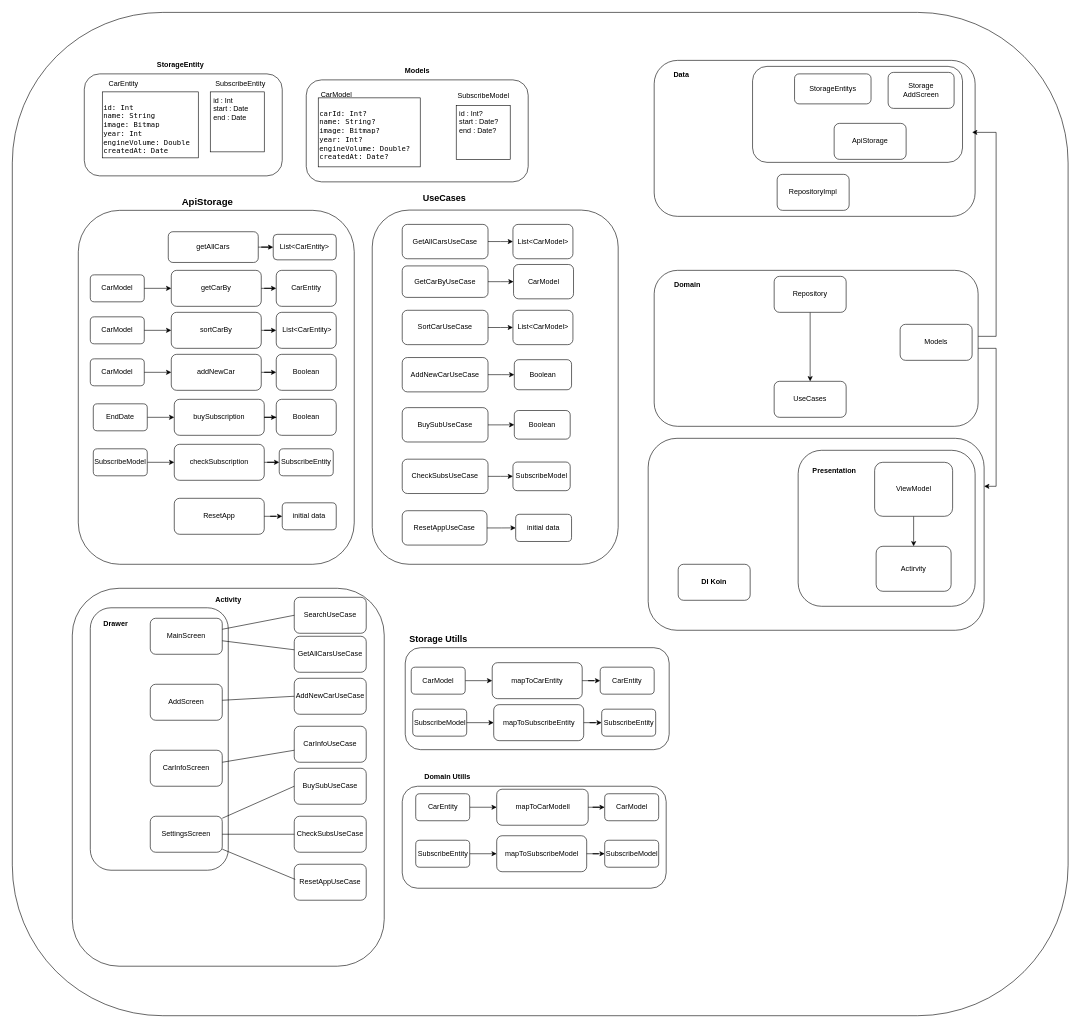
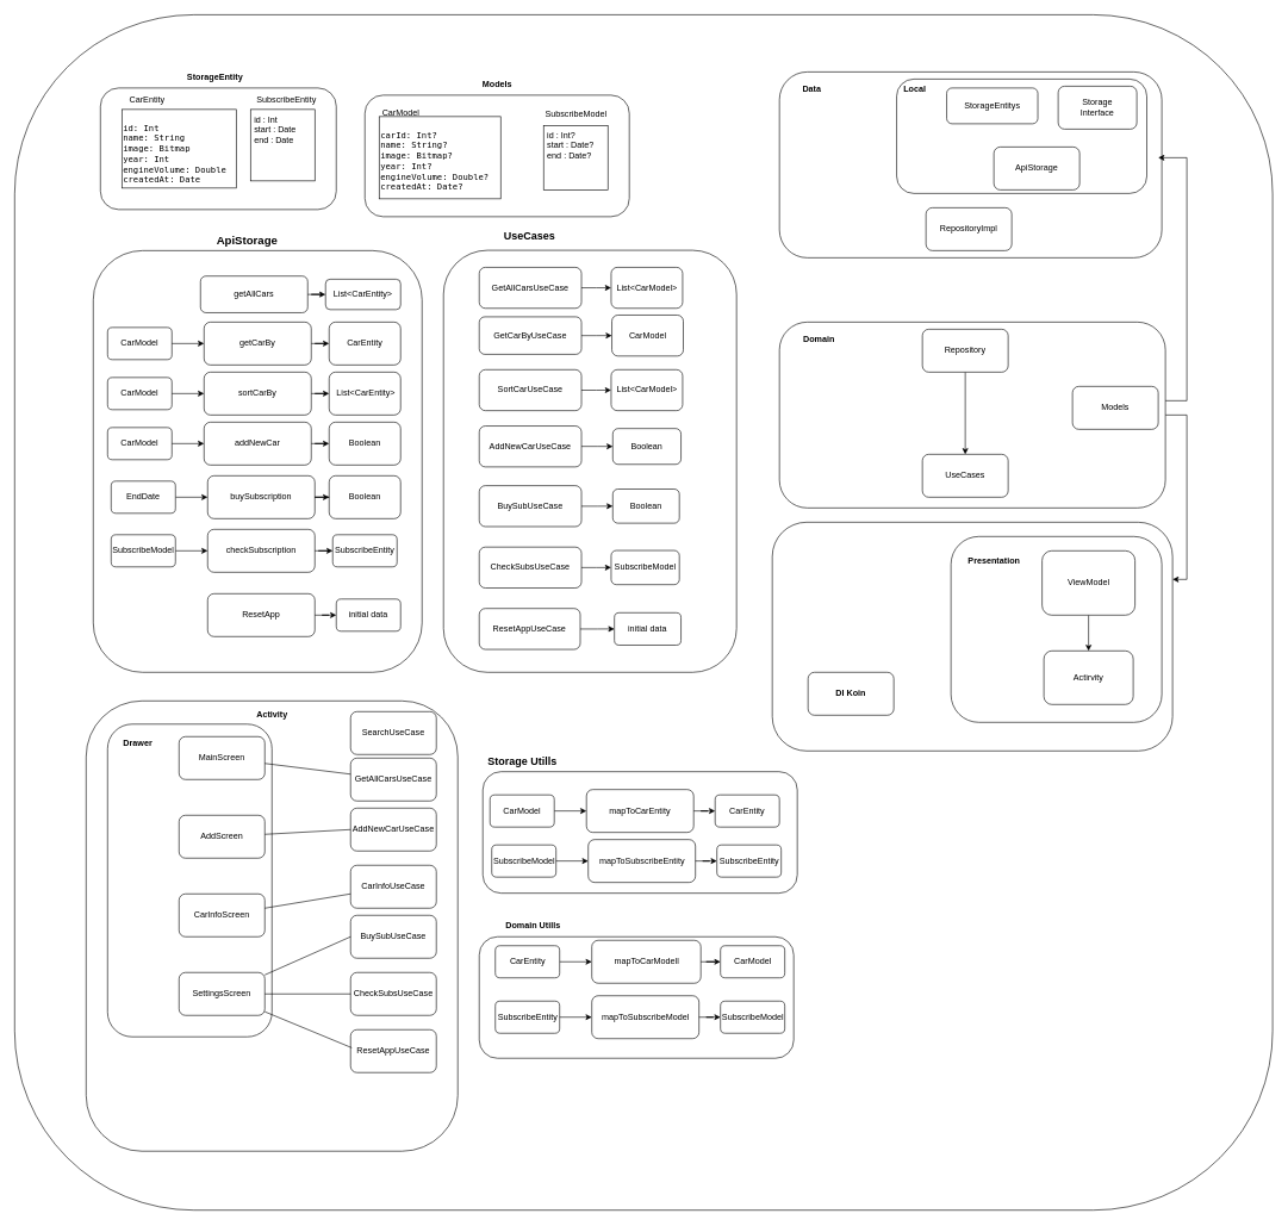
+ <mxCell id="25" value="&lt;b&gt;Local&lt;/b&gt;" style="text;html=1;align=center;verticalAlign=middle;resizable=0;points=[];autosize=1;strokeColor=none;fillColor=none;" vertex="1" parent="1"><mxGeometry x="1254" y="110" width="50" height="30" as="geometry" /></mxCell>
- <mxCell id="10" value="&lt;div&gt;Storage&lt;/div&gt;&lt;div&gt;AddScreen&lt;br&gt;&lt;/div&gt;" style="rounded=1;whiteSpace=wrap;html=1;" vertex="1" parent="1"><mxGeometry x="1480" y="120" width="110" height="60" as="geometry" /></mxCell>
+ <mxCell id="10" value="&lt;div&gt;Storage&lt;/div&gt;&lt;div&gt;Interface&lt;br&gt;&lt;/div&gt;" style="rounded=1;whiteSpace=wrap;html=1;" vertex="1" parent="1"><mxGeometry x="1480" y="120" width="110" height="60" as="geometry" /></mxCell>
- <mxCell id="41" value="" style="rounded=0;orthogonalLoop=1;jettySize=auto;html=1;entryX=0;entryY=0.5;entryDx=0;entryDy=0;endArrow=none;endFill=0;" edge="1" parent="32" source="36" target="40"><mxGeometry relative="1" as="geometry" /></mxCell>
